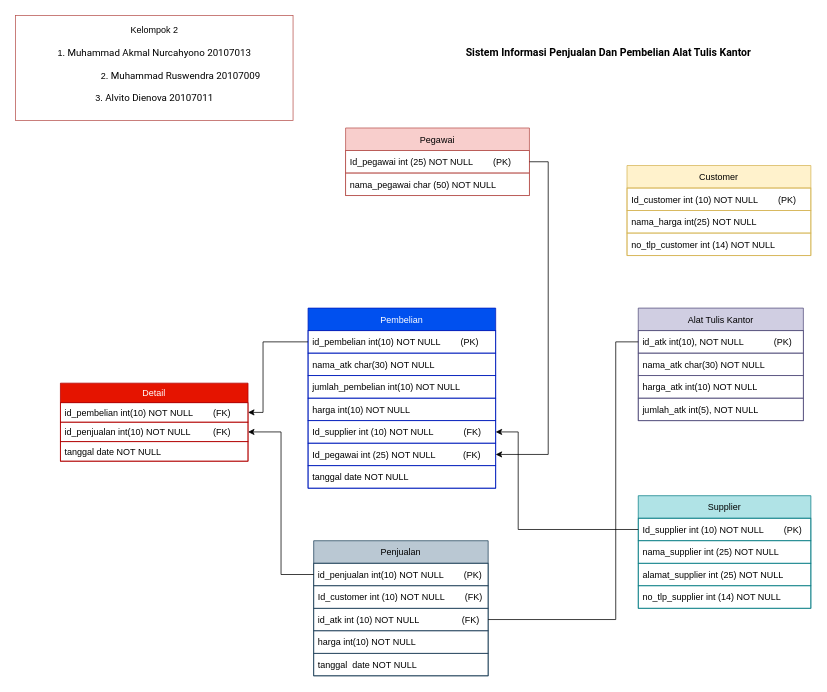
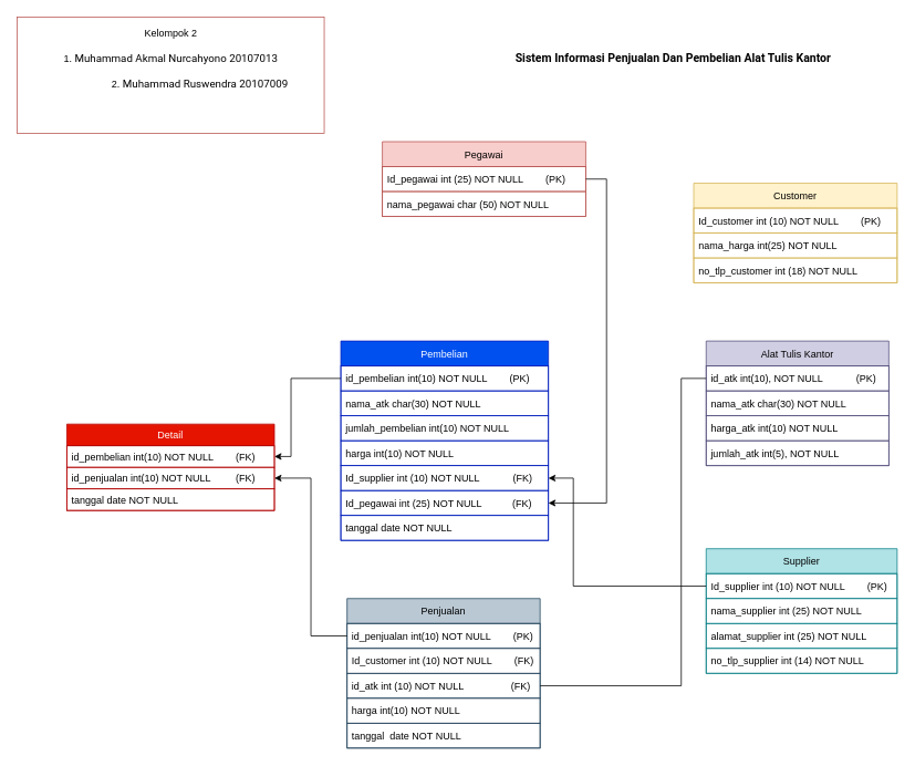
- <mxCell id="46" value="3.&amp;nbsp;&lt;span style=&quot;font-family: &amp;#34;roboto&amp;#34; , &amp;#34;robotodraft&amp;#34; , &amp;#34;helvetica&amp;#34; , &amp;#34;arial&amp;#34; , sans-serif ; font-size: 13px ; background-color: rgb(255 , 255 , 255)&quot;&gt;Alvito Dienova&lt;span&gt;&#09;&lt;/span&gt;&lt;span&gt;&#09;&lt;/span&gt;&lt;/span&gt;&lt;span style=&quot;font-family: &amp;#34;roboto&amp;#34; , &amp;#34;robotodraft&amp;#34; , &amp;#34;helvetica&amp;#34; , &amp;#34;arial&amp;#34; , sans-serif ; font-size: 13px ; background-color: rgb(255 , 255 , 255)&quot;&gt;20107011&lt;/span&gt;" style="text;html=1;resizable=0;autosize=1;align=center;verticalAlign=middle;points=[];fillColor=none;strokeColor=none;rounded=0;" vertex="1" parent="1"><mxGeometry x="120" y="120" width="170" height="20" as="geometry" /></mxCell>
- <mxCell id="13" value="no_tlp_customer int (14) NOT NULL" style="text;strokeColor=#D6B656;fillColor=none;align=left;verticalAlign=middle;spacingLeft=4;spacingRight=4;overflow=hidden;points=[[0,0.5],[1,0.5]];portConstraint=eastwest;rotatable=0;" vertex="1" parent="10"><mxGeometry y="90" width="245" height="30" as="geometry" /></mxCell>
+ <mxCell id="13" value="no_tlp_customer int (18) NOT NULL" style="text;strokeColor=#D6B656;fillColor=none;align=left;verticalAlign=middle;spacingLeft=4;spacingRight=4;overflow=hidden;points=[[0,0.5],[1,0.5]];portConstraint=eastwest;rotatable=0;" vertex="1" parent="10"><mxGeometry y="90" width="245" height="30" as="geometry" /></mxCell>
